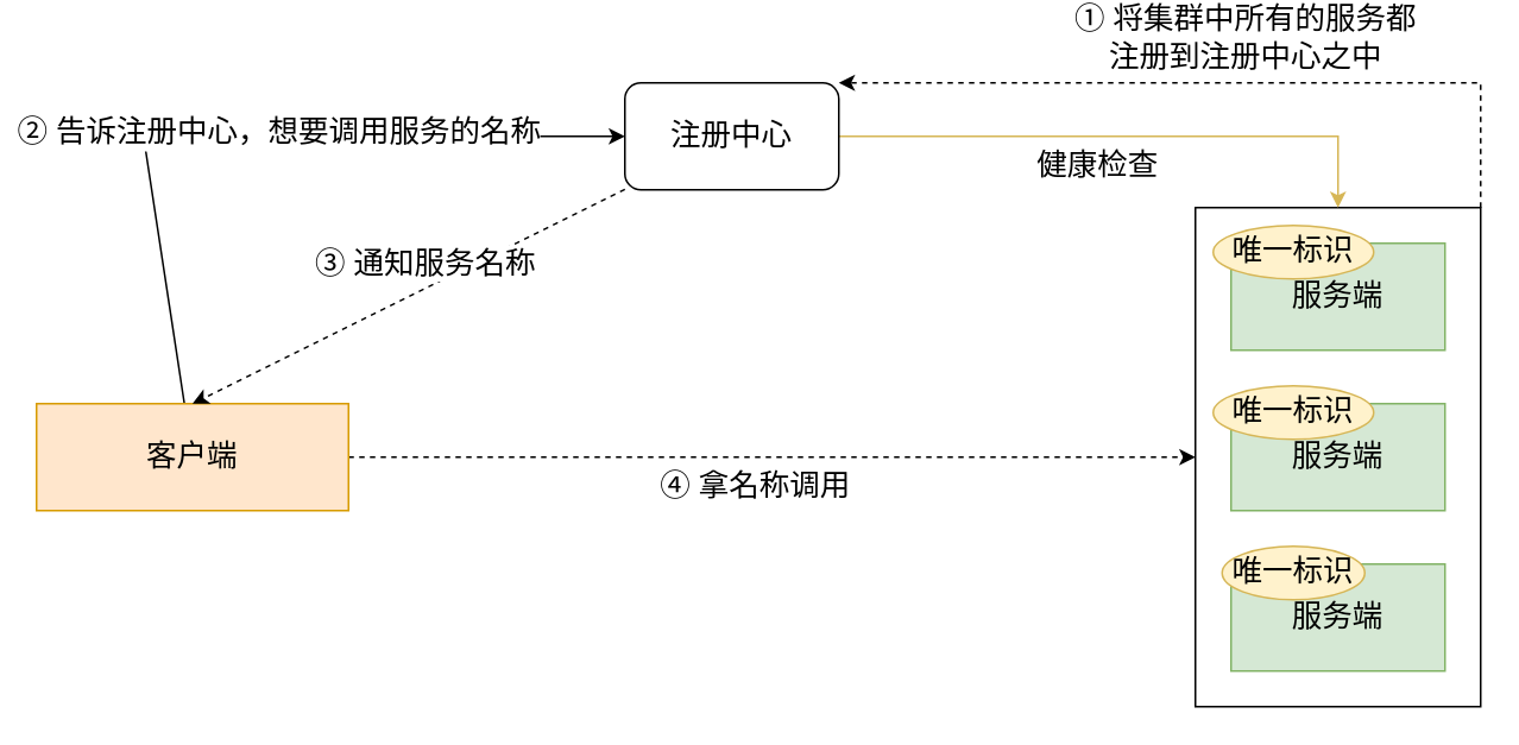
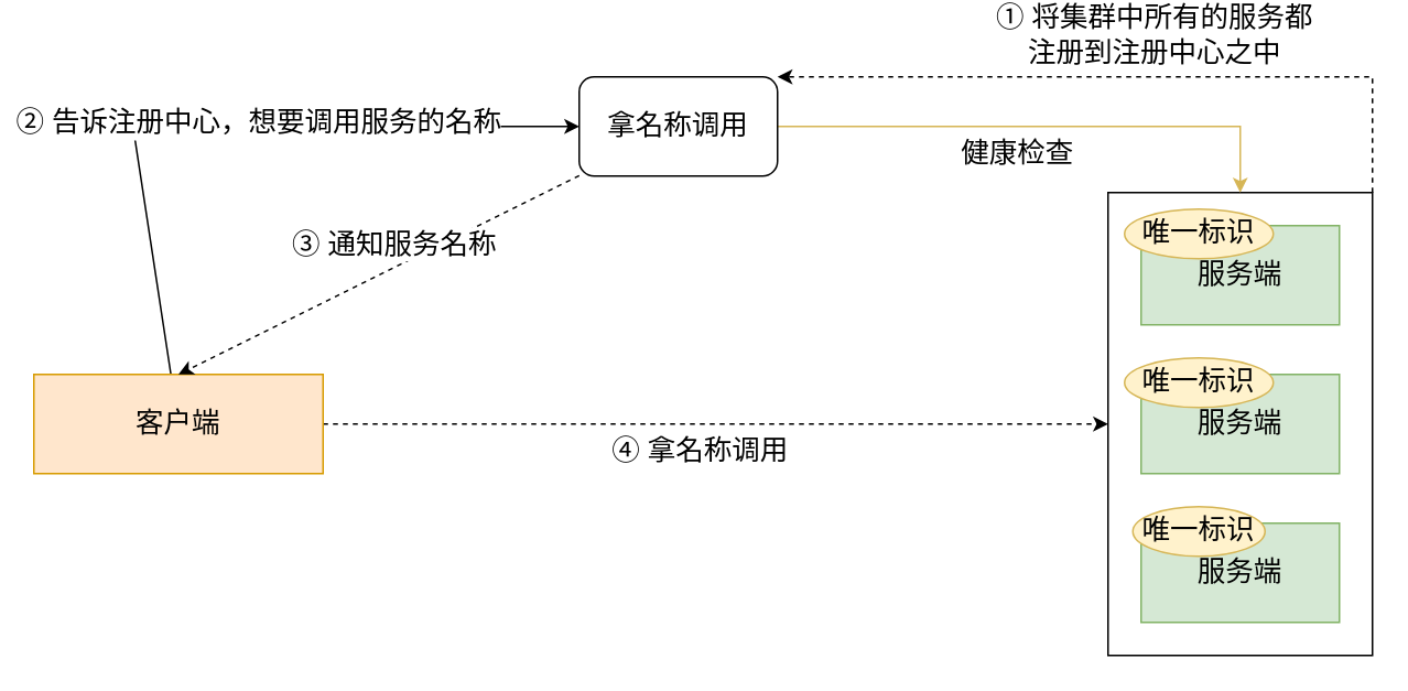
- <mxCell id="17" value="注册中心" style="rounded=1;whiteSpace=wrap;html=1;fontSize=17;" vertex="1" parent="1"><mxGeometry x="350" y="20" width="120" height="60" as="geometry" /></mxCell>
+ <mxCell id="17" value="拿名称调用" style="rounded=1;whiteSpace=wrap;html=1;fontSize=17;" vertex="1" parent="1"><mxGeometry x="350" y="20" width="120" height="60" as="geometry" /></mxCell>
